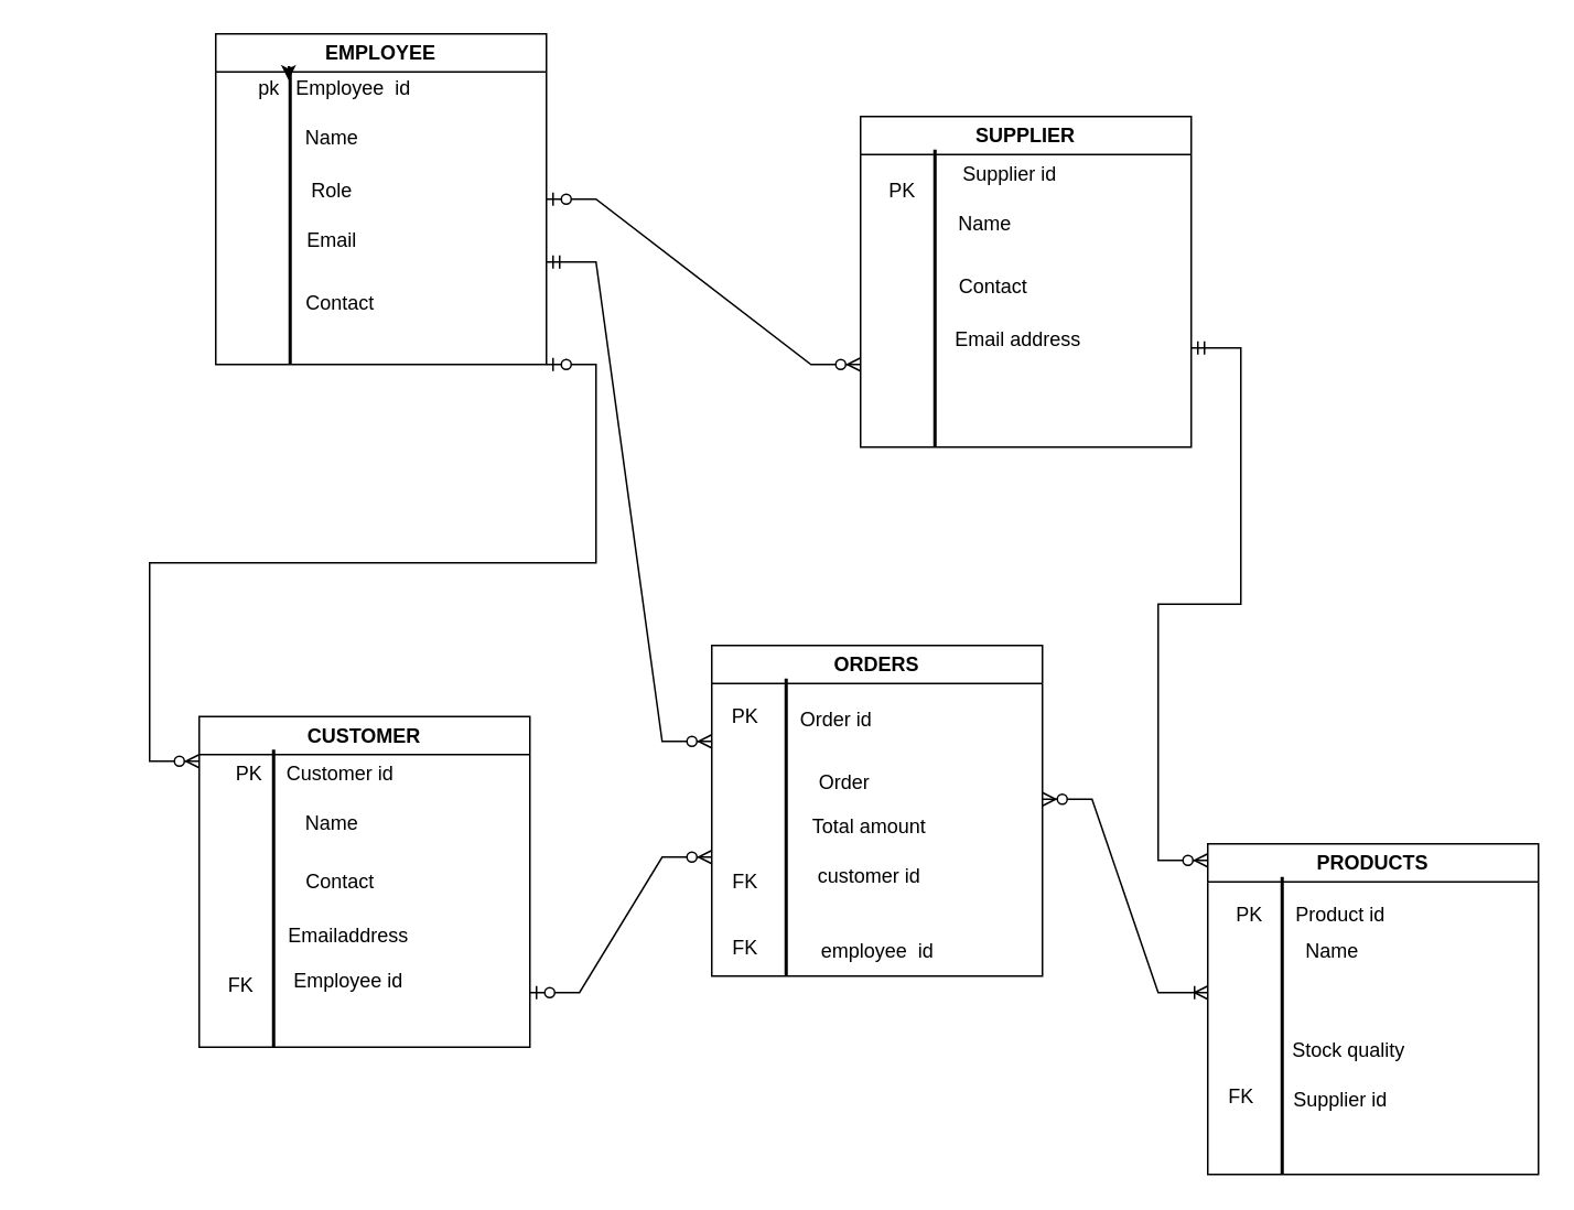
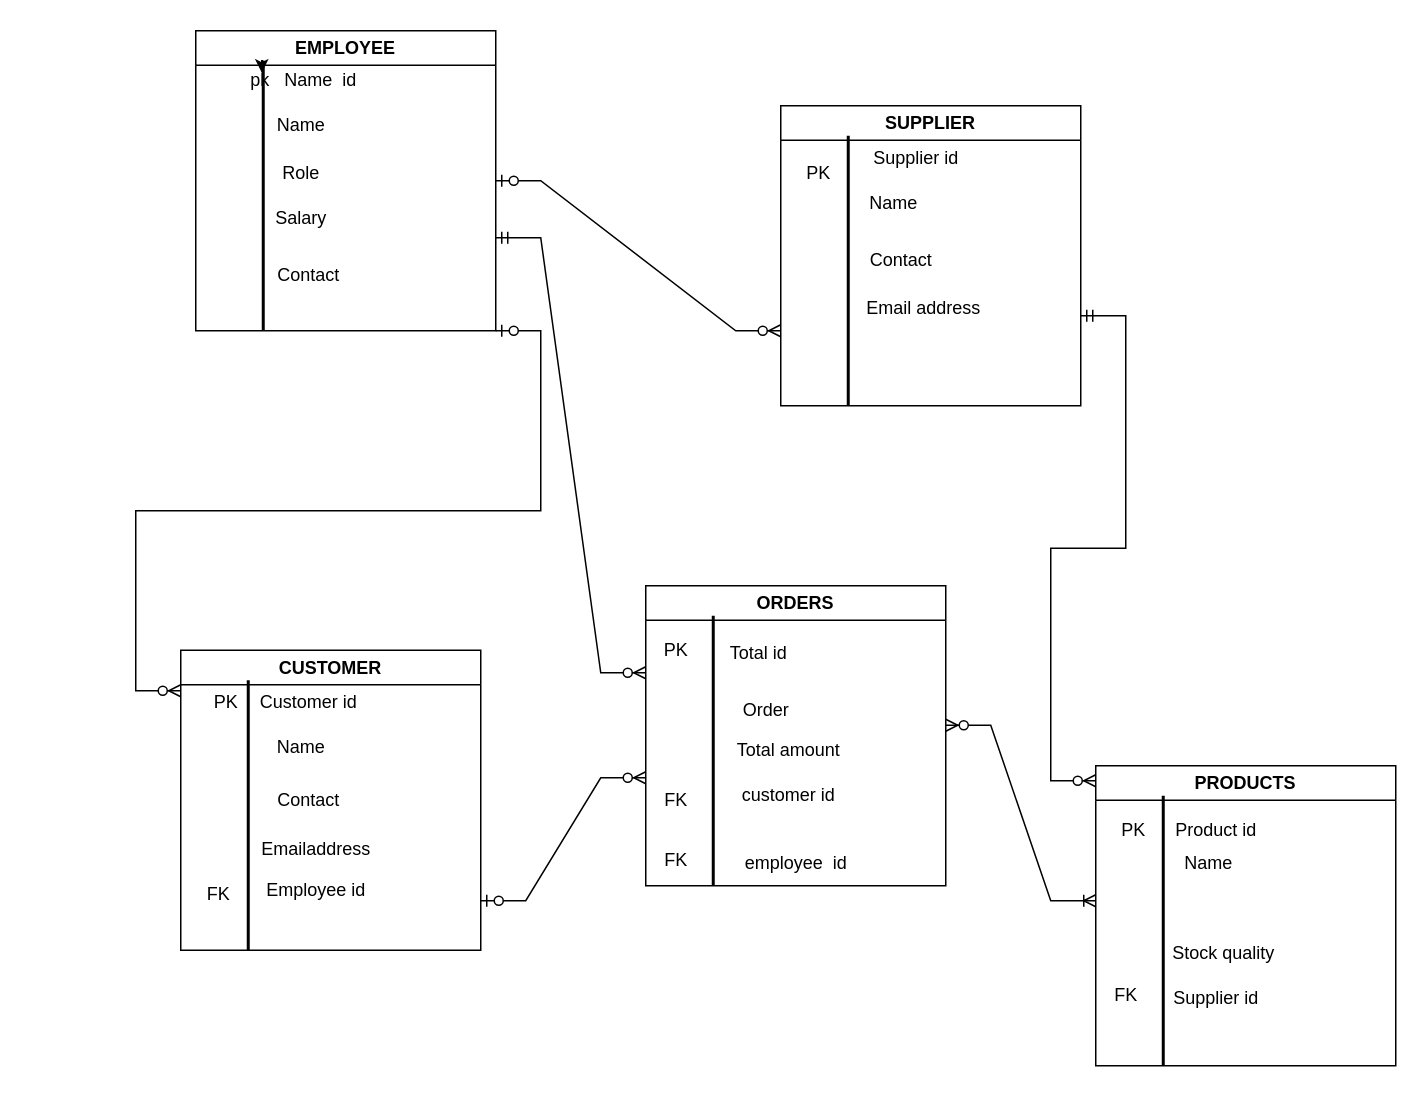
- <mxCell id="3" value="&amp;nbsp;pk&amp;nbsp; &amp;nbsp;Employee&amp;nbsp; id" style="text;html=1;align=center;verticalAlign=middle;resizable=0;points=[];autosize=1;strokeColor=none;fillColor=none;" parent="2" vertex="1"><mxGeometry x="10" y="18" width="120" height="30" as="geometry" /></mxCell>
+ <mxCell id="3" value="&amp;nbsp;pk&amp;nbsp; &amp;nbsp;Name&amp;nbsp; id" style="text;html=1;align=center;verticalAlign=middle;resizable=0;points=[];autosize=1;strokeColor=none;fillColor=none;" parent="2" vertex="1"><mxGeometry x="10" y="18" width="120" height="30" as="geometry" /></mxCell>
- <mxCell id="7" value="Email" style="text;html=1;align=center;verticalAlign=middle;resizable=0;points=[];autosize=1;strokeColor=none;fillColor=none;" parent="2" vertex="1"><mxGeometry x="40" y="110" width="60" height="30" as="geometry" /></mxCell>
+ <mxCell id="7" value="Salary" style="text;html=1;align=center;verticalAlign=middle;resizable=0;points=[];autosize=1;strokeColor=none;fillColor=none;" parent="2" vertex="1"><mxGeometry x="40" y="110" width="60" height="30" as="geometry" /></mxCell>
- <mxCell id="28" value="Order id" style="text;html=1;align=center;verticalAlign=middle;resizable=0;points=[];autosize=1;strokeColor=none;fillColor=none;" parent="26" vertex="1"><mxGeometry x="40" y="30" width="70" height="30" as="geometry" /></mxCell>
+ <mxCell id="28" value="Total id" style="text;html=1;align=center;verticalAlign=middle;resizable=0;points=[];autosize=1;strokeColor=none;fillColor=none;" parent="26" vertex="1"><mxGeometry x="40" y="30" width="70" height="30" as="geometry" /></mxCell>
